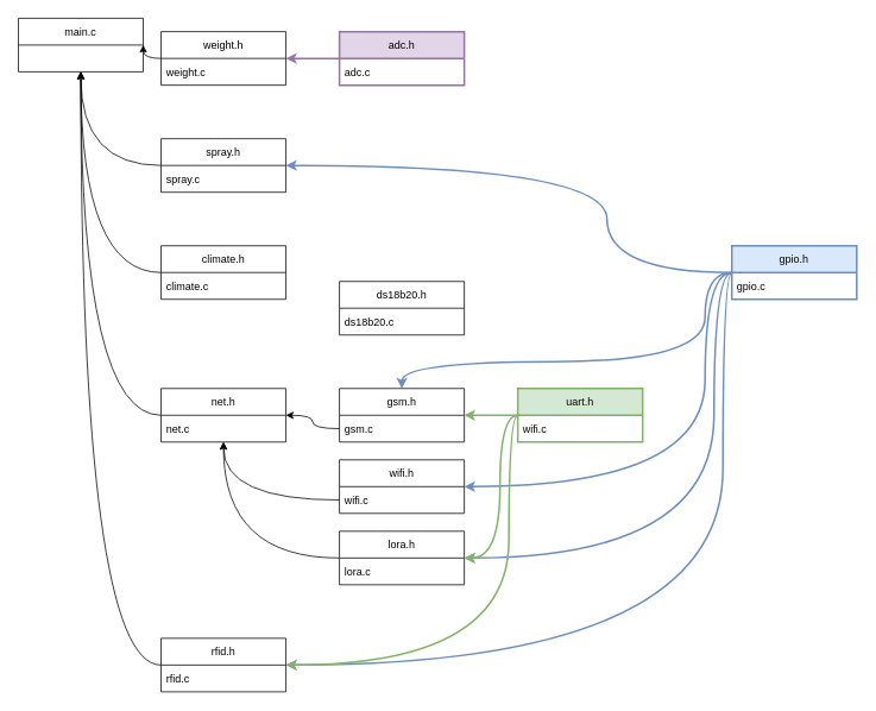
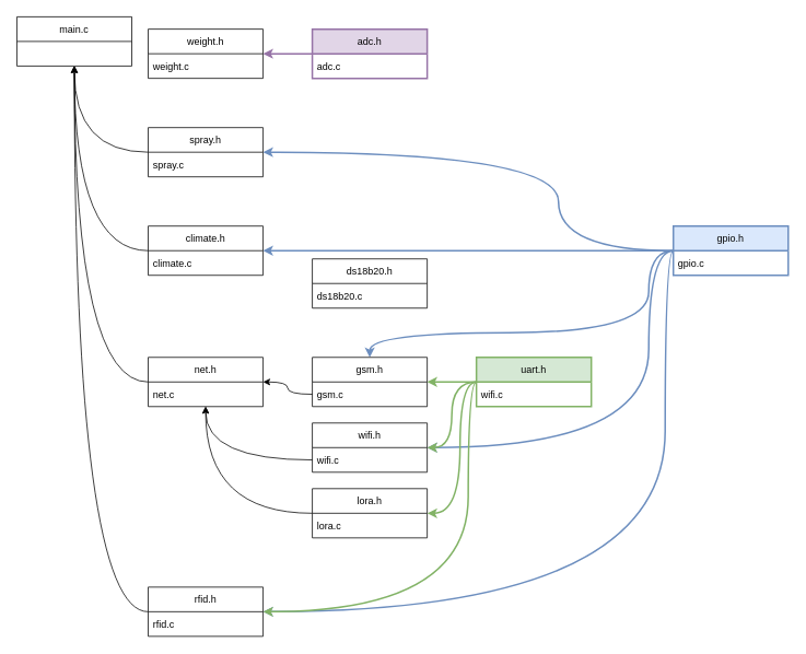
- <mxCell id="3" style="edgeStyle=orthogonalEdgeStyle;rounded=0;orthogonalLoop=1;jettySize=auto;html=1;curved=1;" edge="1" parent="1" source="4" target="2"><mxGeometry relative="1" as="geometry" /></mxCell>
+ <mxCell id="18" style="edgeStyle=orthogonalEdgeStyle;curved=1;rounded=0;orthogonalLoop=1;jettySize=auto;html=1;fillColor=#dae8fc;strokeColor=#6c8ebf;strokeWidth=2;" edge="1" parent="1" source="24" target="10"><mxGeometry relative="1" as="geometry"><Array as="points" /></mxGeometry></mxCell>
+ <mxCell id="38" style="edgeStyle=orthogonalEdgeStyle;curved=1;rounded=0;orthogonalLoop=1;jettySize=auto;html=1;fillColor=#d5e8d4;strokeColor=#82b366;strokeWidth=2;" edge="1" parent="1" source="41" target="31"><mxGeometry relative="1" as="geometry"><Array as="points"><mxPoint x="550" y="465" /><mxPoint x="550" y="545" /></Array></mxGeometry></mxCell>
- <mxCell id="21" style="edgeStyle=orthogonalEdgeStyle;curved=1;rounded=0;orthogonalLoop=1;jettySize=auto;html=1;fillColor=#dae8fc;strokeColor=#6c8ebf;strokeWidth=2;" edge="1" parent="1" source="24" target="35"><mxGeometry relative="1" as="geometry"><Array as="points"><mxPoint x="800" y="305" /><mxPoint x="800" y="625" /></Array></mxGeometry></mxCell>
